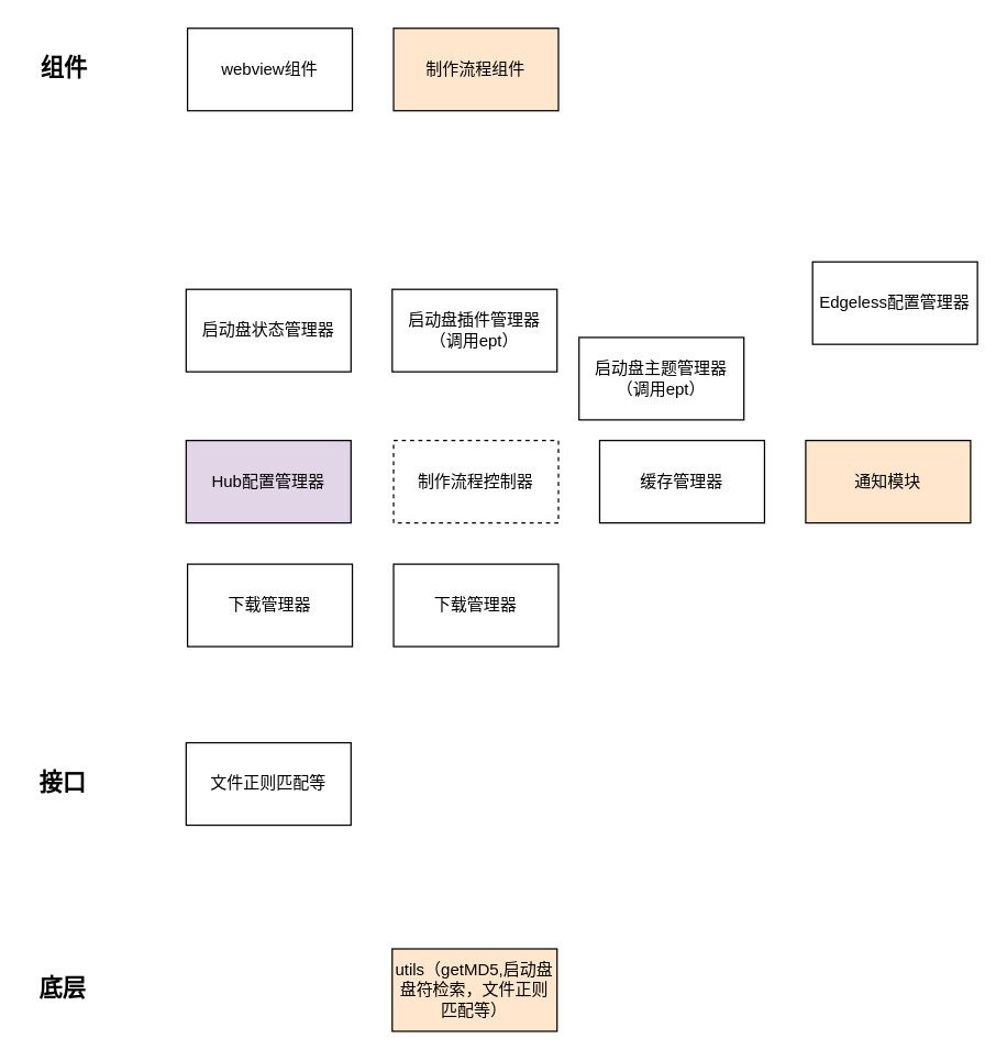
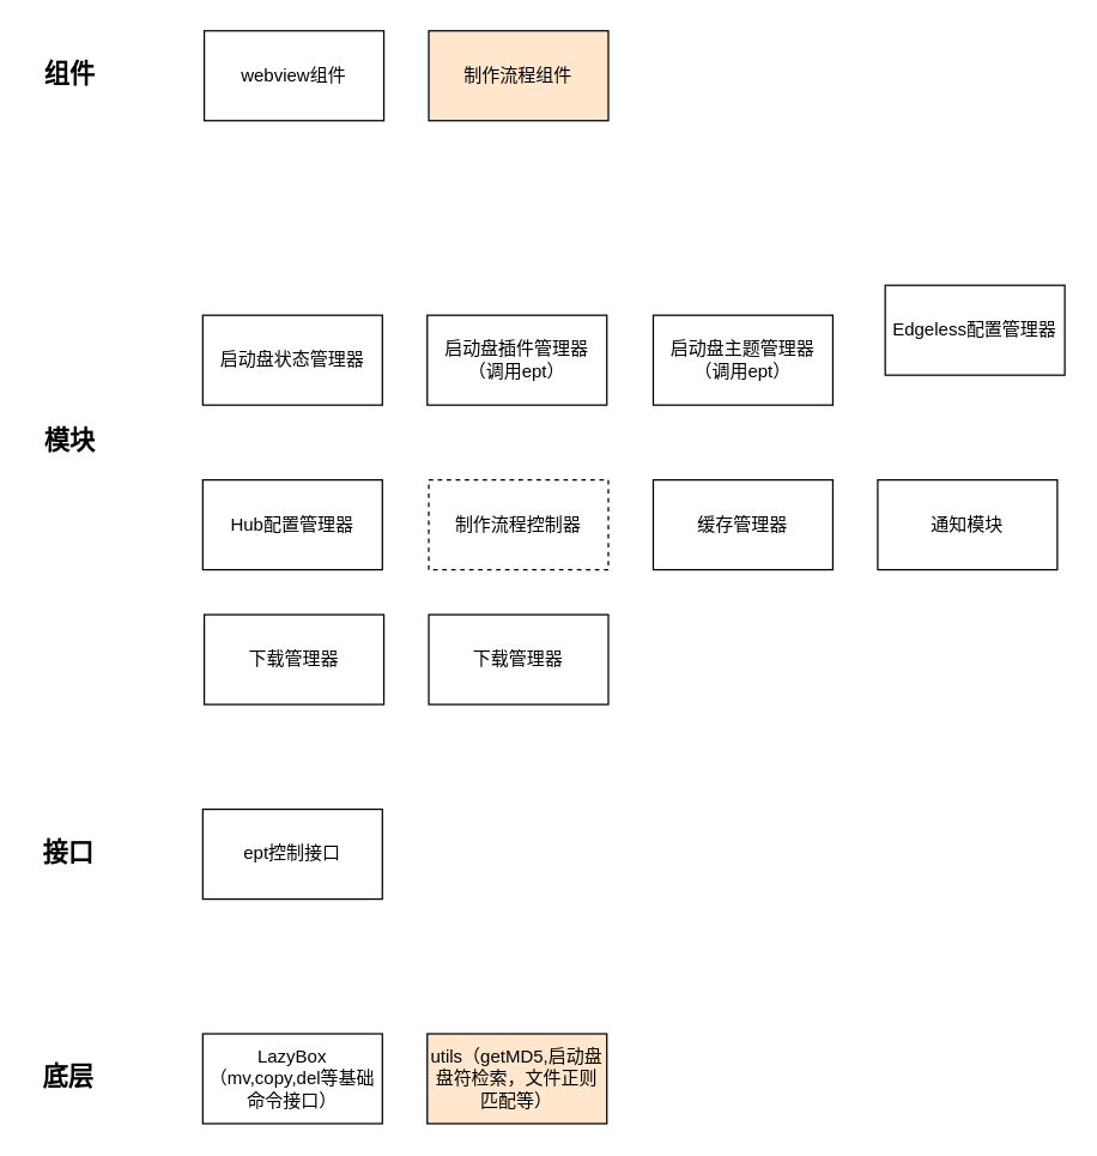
- <mxCell id="12" value="启动盘主题管理器&lt;br&gt;（调用ept）" style="rounded=0;whiteSpace=wrap;html=1;fontSize=12;" parent="1" vertex="1"><mxGeometry x="421" y="245" width="120" height="60" as="geometry" /></mxCell>
+ <mxCell id="12" value="启动盘主题管理器&lt;br&gt;（调用ept）" style="rounded=0;whiteSpace=wrap;html=1;fontSize=12;" parent="1" vertex="1"><mxGeometry x="436" y="210" width="120" height="60" as="geometry" /></mxCell>
+ <mxCell id="6" value="模块" style="text;html=1;align=center;verticalAlign=middle;resizable=0;points=[];autosize=1;fontSize=17;fontStyle=1" parent="1" vertex="1"><mxGeometry x="21" y="280" width="50" height="30" as="geometry" /></mxCell>
- <mxCell id="13" value="Hub配置管理器" style="rounded=0;whiteSpace=wrap;html=1;fontSize=12;fillColor=#e1d5e7;" parent="1" vertex="1"><mxGeometry x="135" y="320" width="120" height="60" as="geometry" /></mxCell>
+ <mxCell id="13" value="Hub配置管理器" style="rounded=0;whiteSpace=wrap;html=1;fontSize=12;" parent="1" vertex="1"><mxGeometry x="135" y="320" width="120" height="60" as="geometry" /></mxCell>
- <mxCell id="18" value="通知模块" style="rounded=0;whiteSpace=wrap;html=1;fontSize=12;fillColor=#ffe6cc;" parent="1" vertex="1"><mxGeometry x="586" y="320" width="120" height="60" as="geometry" /></mxCell>
+ <mxCell id="18" value="通知模块" style="rounded=0;whiteSpace=wrap;html=1;fontSize=12;" parent="1" vertex="1"><mxGeometry x="586" y="320" width="120" height="60" as="geometry" /></mxCell>
- <mxCell id="4" value="文件正则匹配等" style="rounded=0;whiteSpace=wrap;html=1;" parent="1" vertex="1"><mxGeometry x="135" y="540" width="120" height="60" as="geometry" /></mxCell>
+ <mxCell id="4" value="ept控制接口" style="rounded=0;whiteSpace=wrap;html=1;" parent="1" vertex="1"><mxGeometry x="135" y="540" width="120" height="60" as="geometry" /></mxCell>
+ <mxCell id="2" value="LazyBox（mv,copy,del等基础命令接口）" style="rounded=0;whiteSpace=wrap;html=1;" parent="1" vertex="1"><mxGeometry x="135" y="690" width="120" height="60" as="geometry" /></mxCell>
